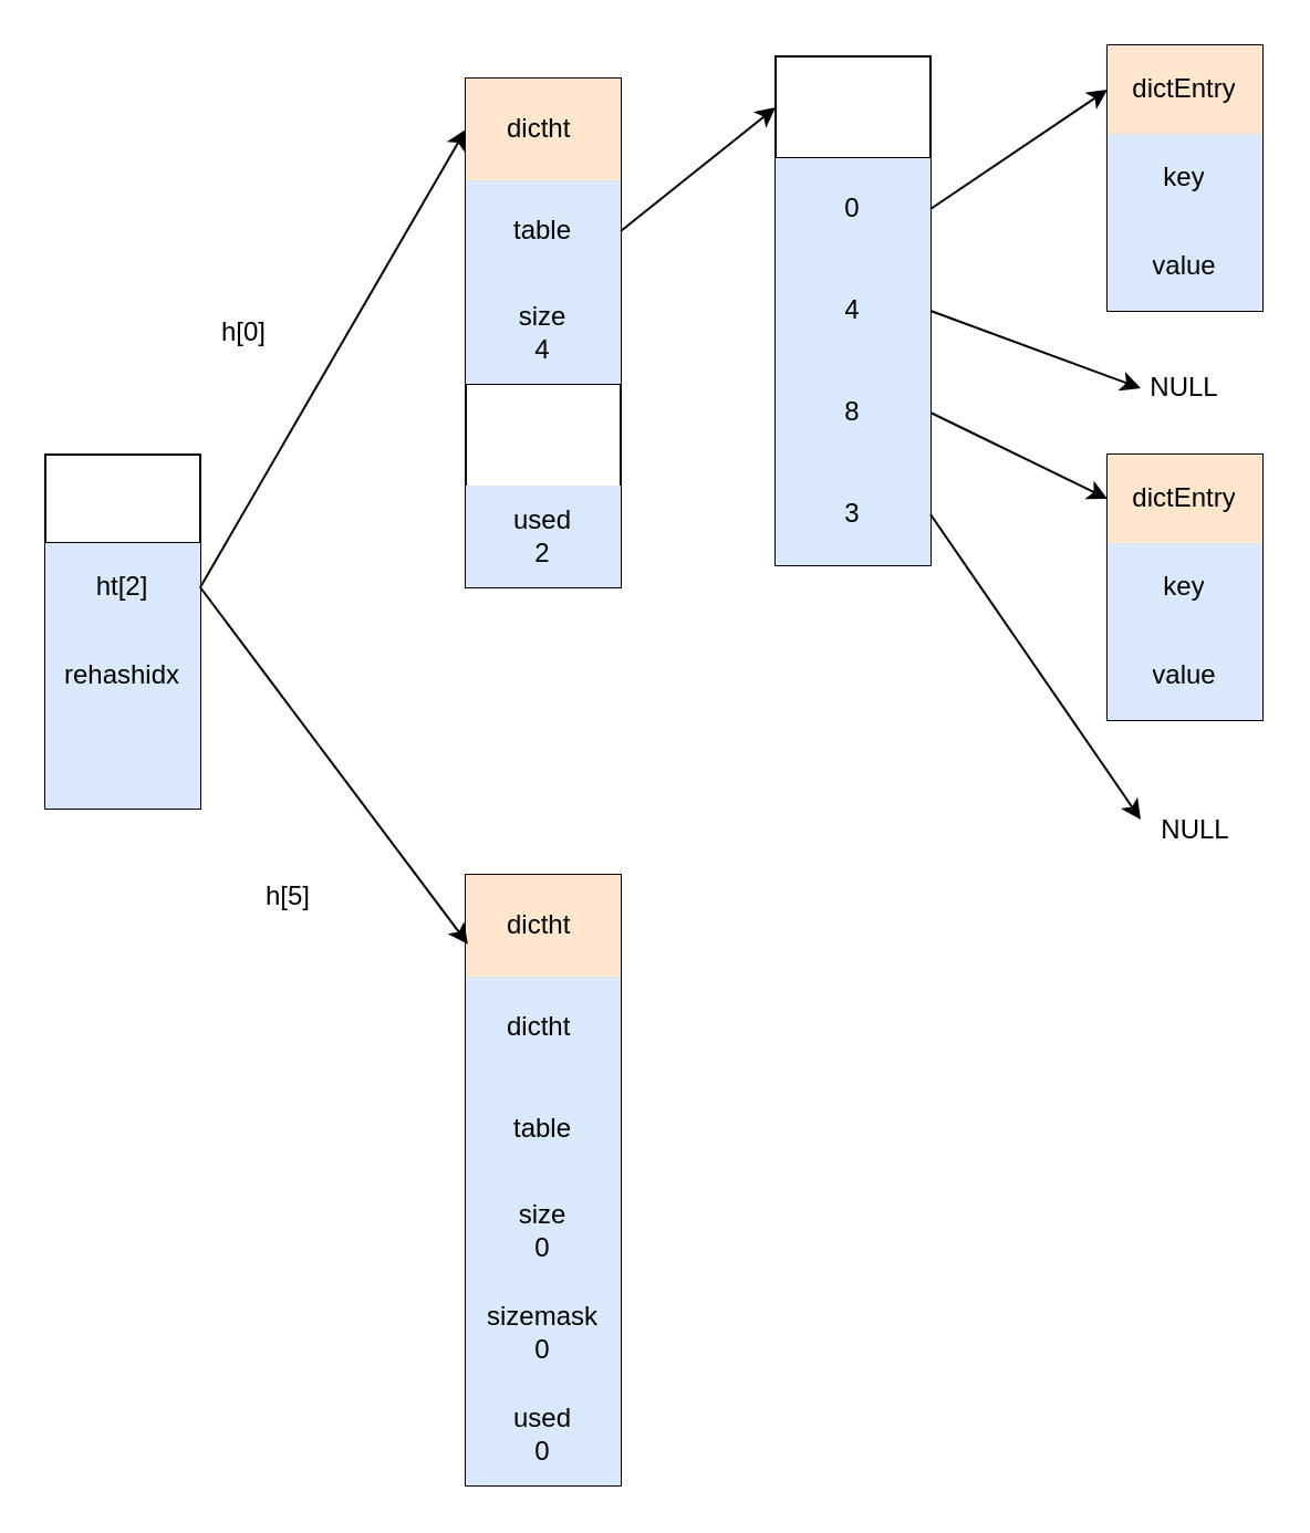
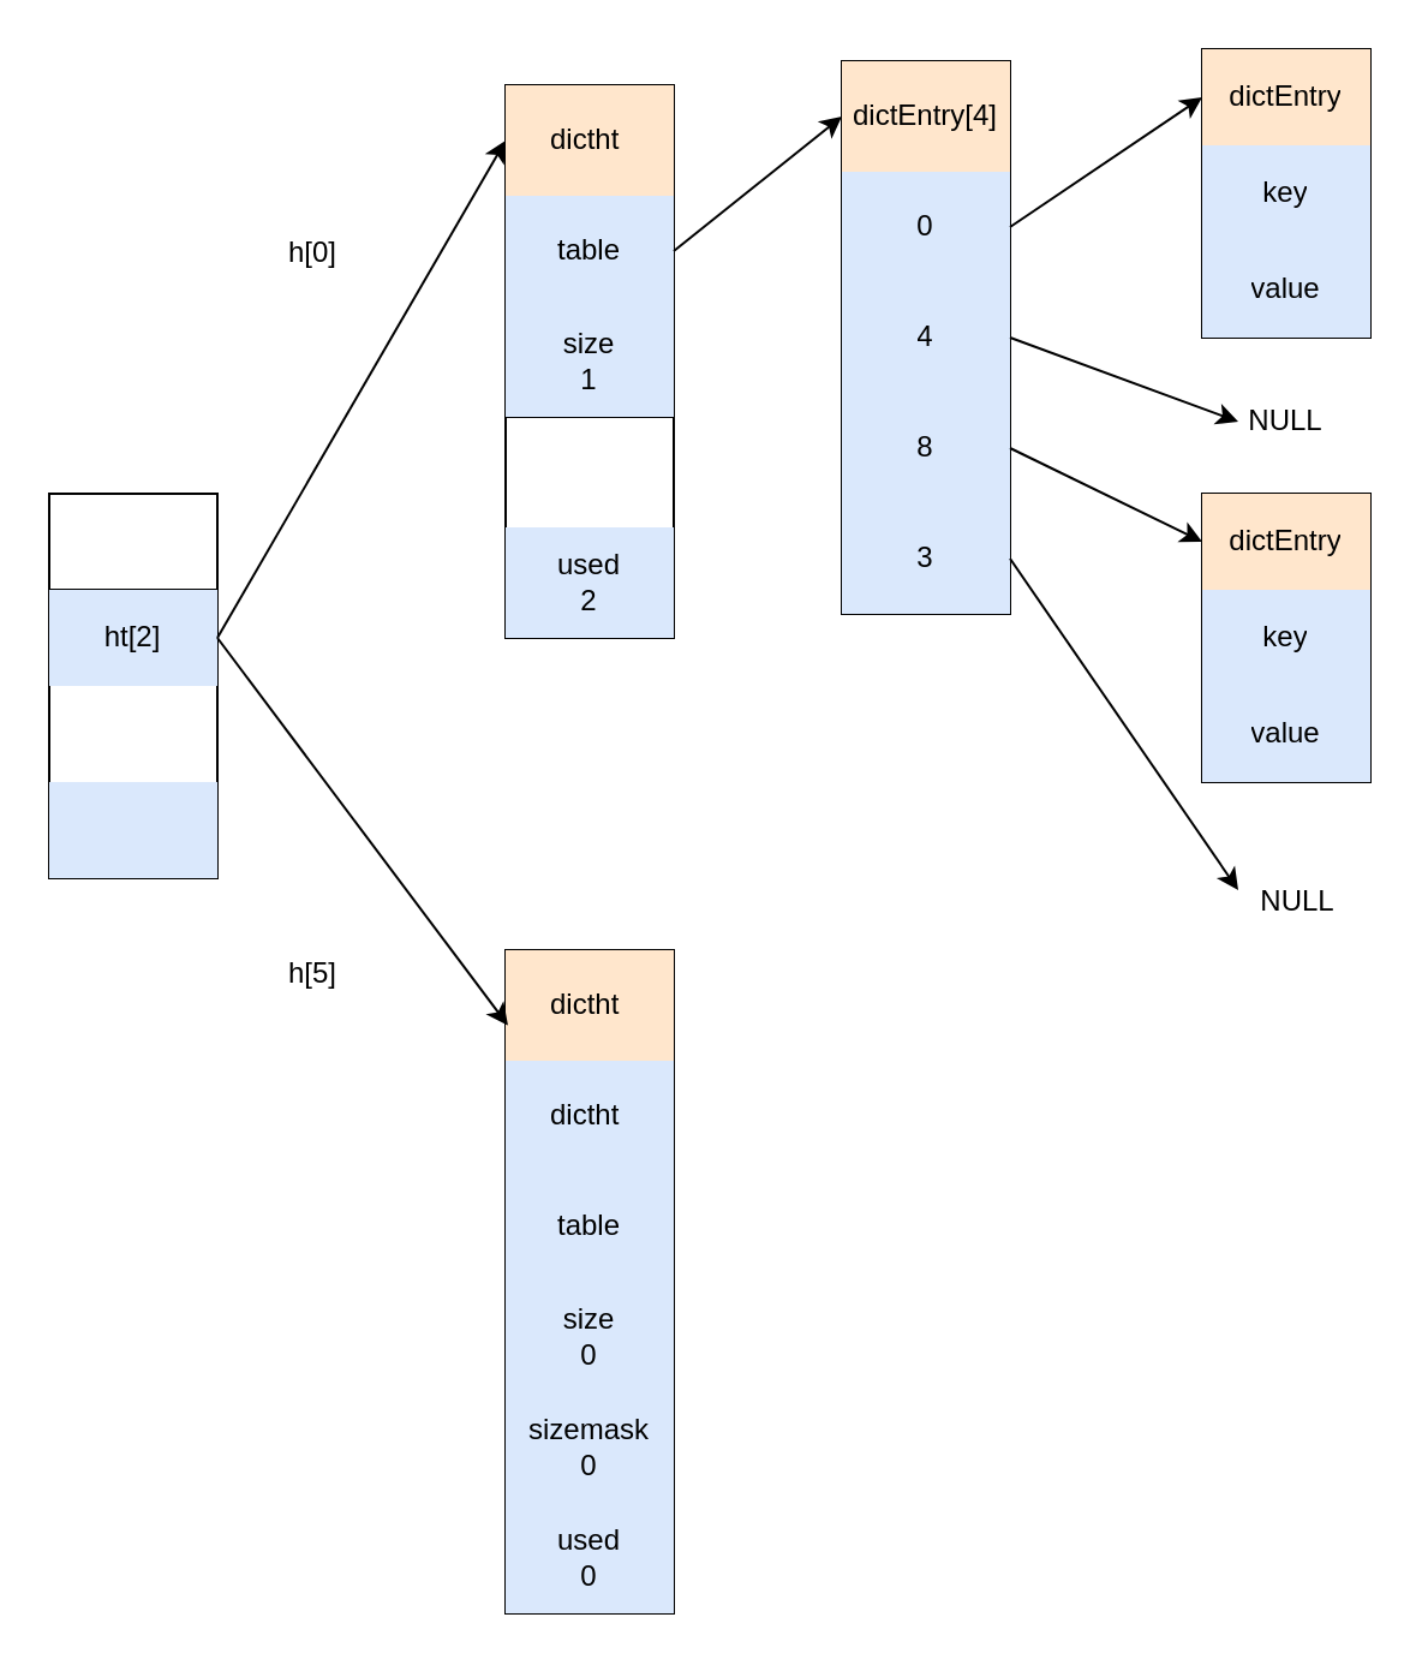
+ <mxCell id="37" value="dictEntry[4]" style="shape=partialRectangle;html=1;whiteSpace=wrap;connectable=0;fillColor=#ffe6cc;top=0;left=0;bottom=0;right=0;overflow=hidden;strokeColor=#d79b00;" vertex="1" parent="36"><mxGeometry width="70" height="46" as="geometry" /></mxCell>
- <mxCell id="46" value="h[0]" style="text;html=1;strokeColor=none;fillColor=none;align=center;verticalAlign=middle;whiteSpace=wrap;rounded=0;" vertex="1" parent="1"><mxGeometry x="90" y="140" width="40" height="20" as="geometry" /></mxCell>
+ <mxCell id="46" value="h[0]" style="text;html=1;strokeColor=none;fillColor=none;align=center;verticalAlign=middle;whiteSpace=wrap;rounded=0;" vertex="1" parent="1"><mxGeometry x="110" y="95" width="40" height="20" as="geometry" /></mxCell>
- <mxCell id="16" value="size&lt;br&gt;4" style="shape=partialRectangle;html=1;whiteSpace=wrap;connectable=0;fillColor=#dae8fc;top=0;left=0;bottom=0;right=0;overflow=hidden;strokeColor=#6c8ebf;" vertex="1" parent="15"><mxGeometry width="70" height="46" as="geometry" /></mxCell>
+ <mxCell id="16" value="size&lt;br&gt;1" style="shape=partialRectangle;html=1;whiteSpace=wrap;connectable=0;fillColor=#dae8fc;top=0;left=0;bottom=0;right=0;overflow=hidden;strokeColor=#6c8ebf;" vertex="1" parent="15"><mxGeometry width="70" height="46" as="geometry" /></mxCell>
- <mxCell id="7" value="rehashidx" style="shape=partialRectangle;html=1;whiteSpace=wrap;connectable=0;fillColor=#dae8fc;top=0;left=0;bottom=0;right=0;overflow=hidden;strokeColor=#6c8ebf;" vertex="1" parent="6"><mxGeometry width="70" height="40" as="geometry" /></mxCell>
